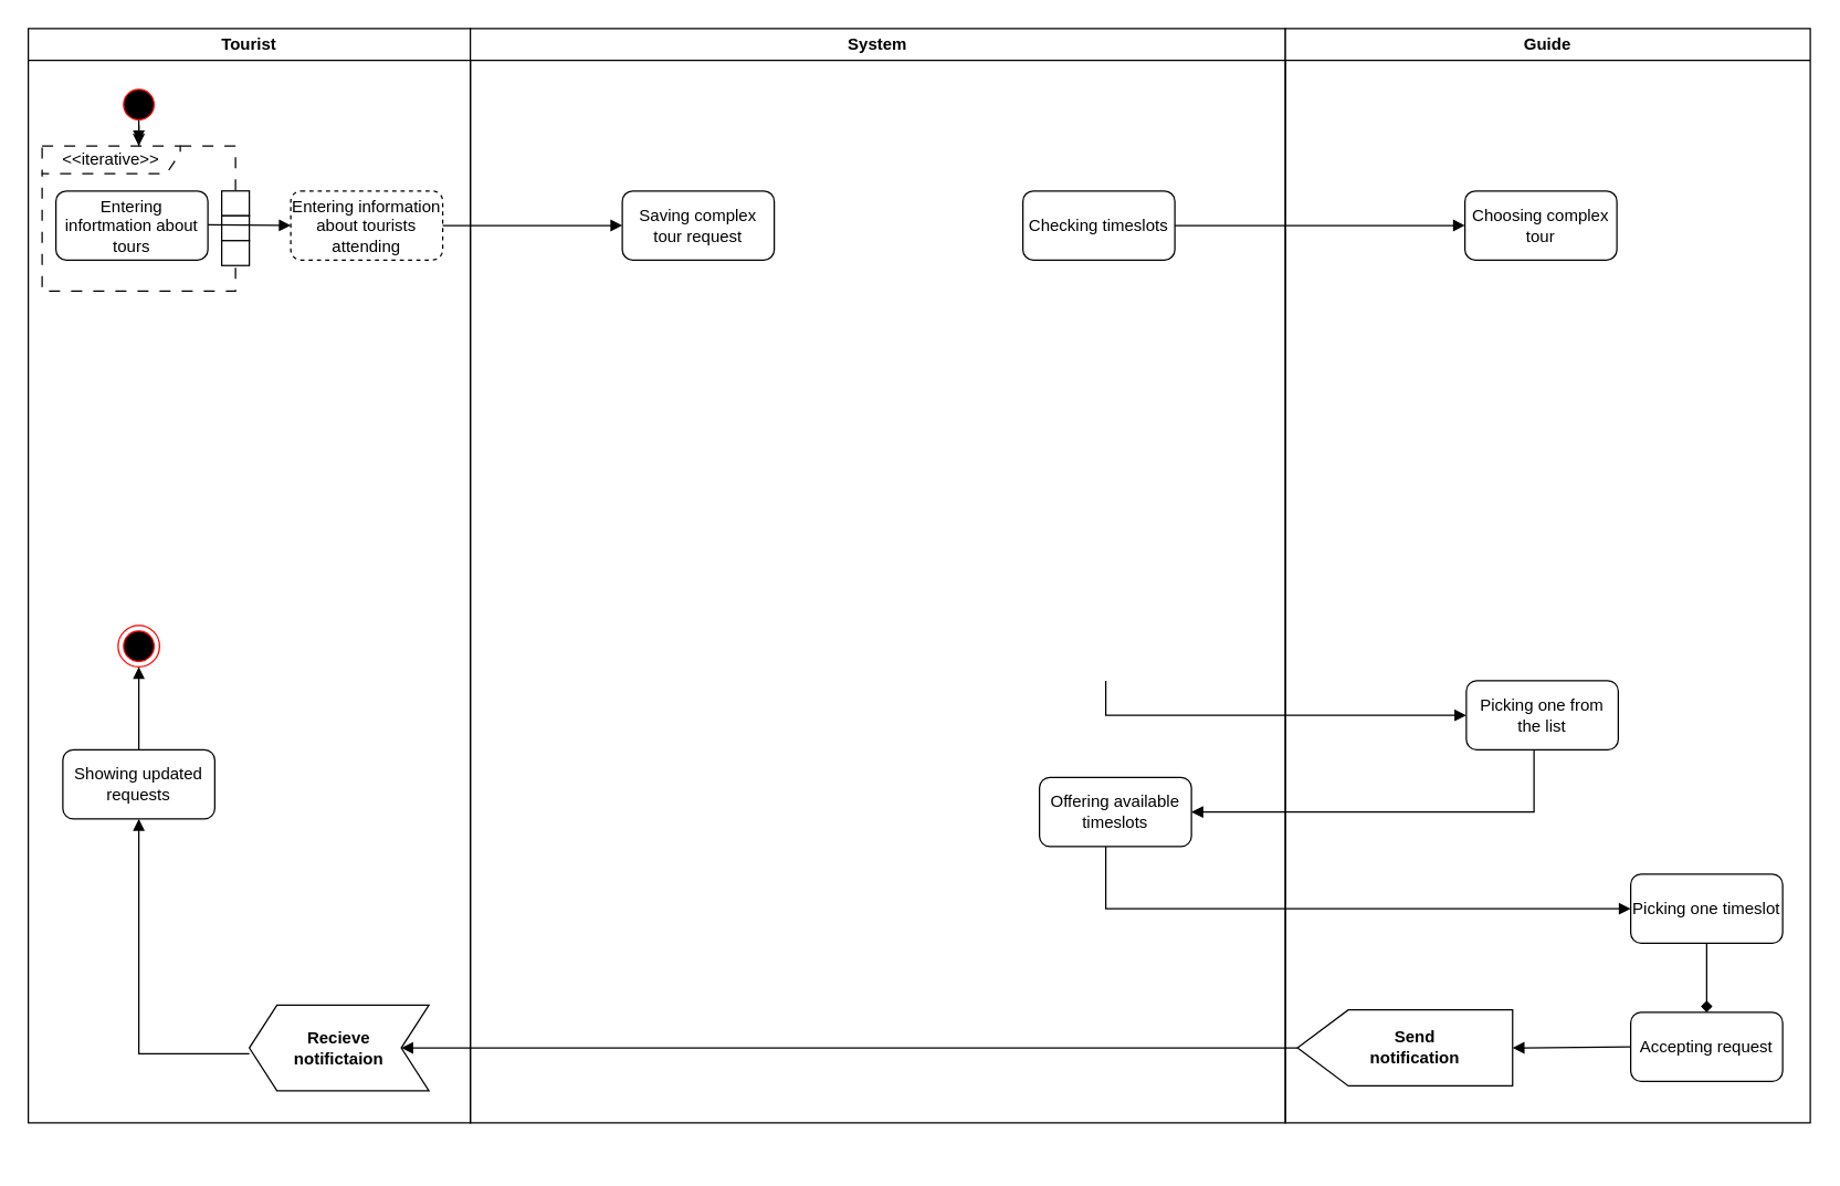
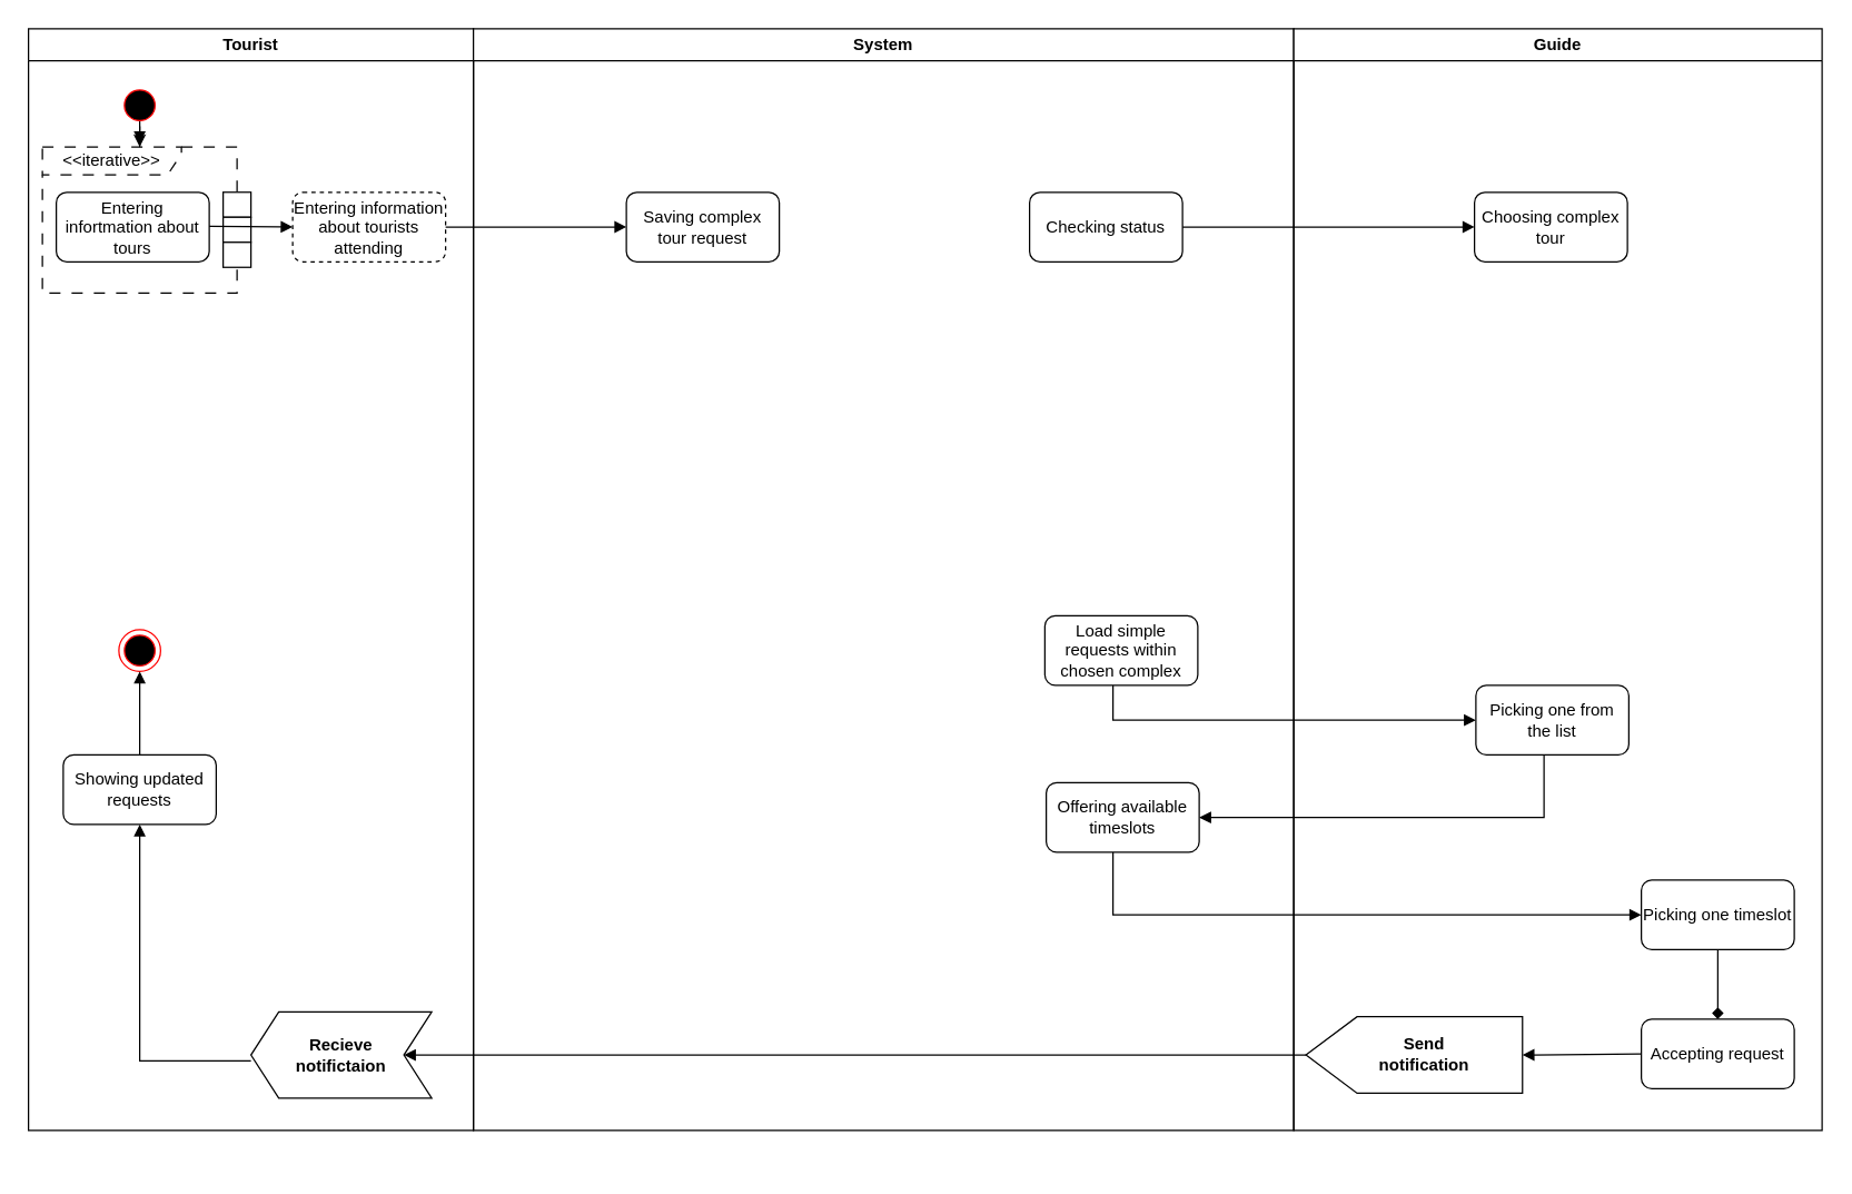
- <mxCell id="24" value="Checking timeslots" style="html=1;whiteSpace=wrap;rounded=1;" vertex="1" parent="19"><mxGeometry x="400" y="117.5" width="110" height="50" as="geometry" /></mxCell>
+ <mxCell id="24" value="Checking status" style="html=1;whiteSpace=wrap;rounded=1;" vertex="1" parent="19"><mxGeometry x="400" y="117.5" width="110" height="50" as="geometry" /></mxCell>
+ <mxCell id="20" value="Load simple requests within chosen complex" style="html=1;whiteSpace=wrap;rounded=1;" parent="19" vertex="1"><mxGeometry x="411" y="422" width="110" height="50" as="geometry" /></mxCell>
